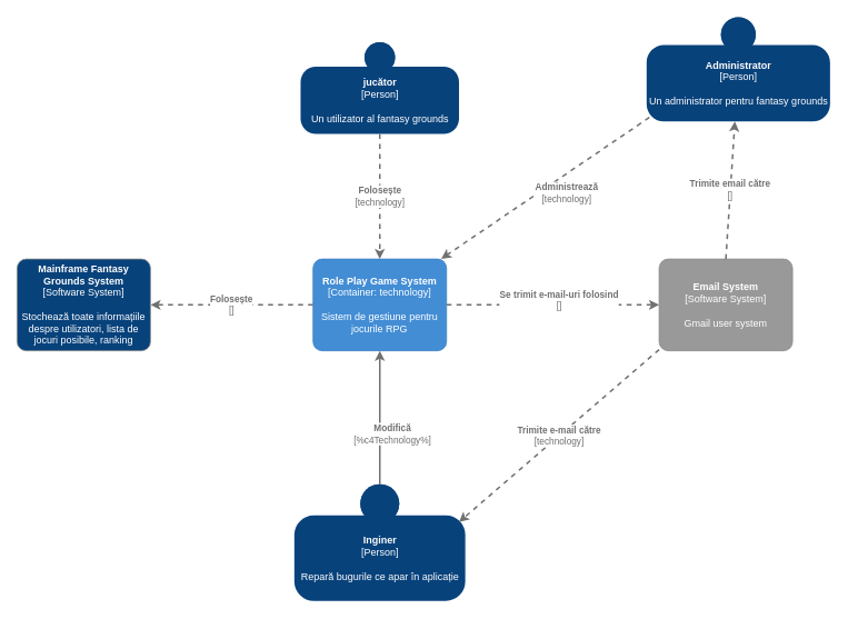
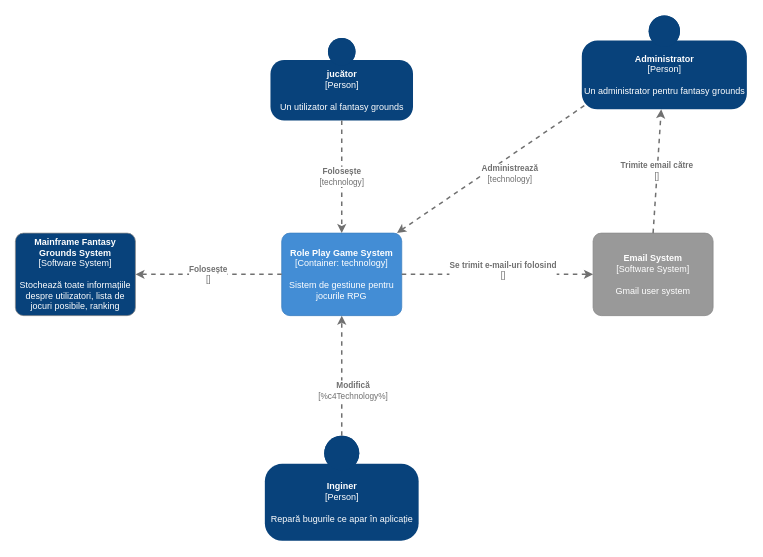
- <mxCell id="12" value="&lt;div style=&quot;text-align: left&quot;&gt;&lt;div style=&quot;text-align: center&quot;&gt;&lt;b&gt;Modifică&lt;/b&gt;&lt;/div&gt;&lt;div style=&quot;text-align: center&quot;&gt;[%c4Technology%]&lt;/div&gt;&lt;/div&gt;" style="edgeStyle=none;rounded=0;html=1;entryX=0.5;entryY=1;jettySize=auto;orthogonalLoop=1;strokeColor=#707070;strokeWidth=2;fontColor=#707070;jumpStyle=none;dashed=0;metaEdit=1;metaData={&quot;c4Type&quot;:{&quot;editable&quot;:false}};exitX=0.5;exitY=0;exitDx=0;exitDy=0;exitPerimeter=0;entryDx=0;entryDy=0;entryPerimeter=0;" edge="1" parent="1" source="11" target="3"><mxGeometry x="-0.25" y="-15" width="160" relative="1" as="geometry"><mxPoint x="470" y="430" as="sourcePoint" /><mxPoint x="630" y="430" as="targetPoint" /><mxPoint as="offset" /></mxGeometry></mxCell>
+ <mxCell id="12" value="&lt;div style=&quot;text-align: left&quot;&gt;&lt;div style=&quot;text-align: center&quot;&gt;&lt;b&gt;Modifică&lt;/b&gt;&lt;/div&gt;&lt;div style=&quot;text-align: center&quot;&gt;[%c4Technology%]&lt;/div&gt;&lt;/div&gt;" style="edgeStyle=none;rounded=0;html=1;entryX=0.5;entryY=1;jettySize=auto;orthogonalLoop=1;strokeColor=#707070;strokeWidth=2;fontColor=#707070;jumpStyle=none;dashed=1;metaEdit=1;metaData={&quot;c4Type&quot;:{&quot;editable&quot;:false}};exitX=0.5;exitY=0;exitDx=0;exitDy=0;exitPerimeter=0;entryDx=0;entryDy=0;entryPerimeter=0;" edge="1" parent="1" source="11" target="3"><mxGeometry x="-0.25" y="-15" width="160" relative="1" as="geometry"><mxPoint x="470" y="430" as="sourcePoint" /><mxPoint x="630" y="430" as="targetPoint" /><mxPoint as="offset" /></mxGeometry></mxCell>
- <mxCell id="13" value="&lt;div style=&quot;text-align: left&quot;&gt;&lt;div style=&quot;text-align: center&quot;&gt;&lt;b&gt;Trimite e-mail către&lt;/b&gt;&lt;/div&gt;&lt;div style=&quot;text-align: center&quot;&gt;[technology]&lt;/div&gt;&lt;/div&gt;" style="edgeStyle=none;rounded=0;html=1;entryX=0.963;entryY=0.325;jettySize=auto;orthogonalLoop=1;strokeColor=#707070;strokeWidth=2;fontColor=#707070;jumpStyle=none;dashed=1;metaEdit=1;metaData={&quot;c4Type&quot;:{&quot;editable&quot;:false}};entryDx=0;entryDy=0;entryPerimeter=0;exitX=0;exitY=0.987;exitDx=0;exitDy=0;exitPerimeter=0;" edge="1" parent="1" source="5" target="11"><mxGeometry width="160" relative="1" as="geometry"><mxPoint x="440" y="420" as="sourcePoint" /><mxPoint x="600" y="420" as="targetPoint" /></mxGeometry></mxCell>
